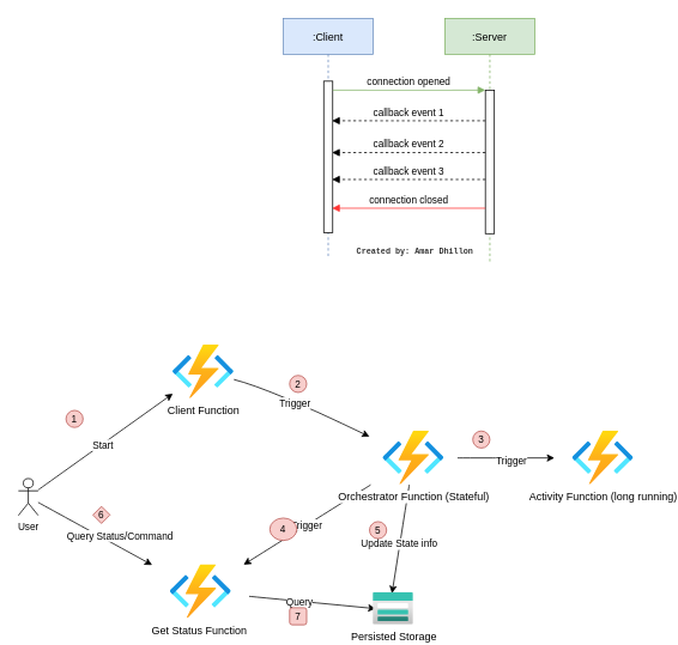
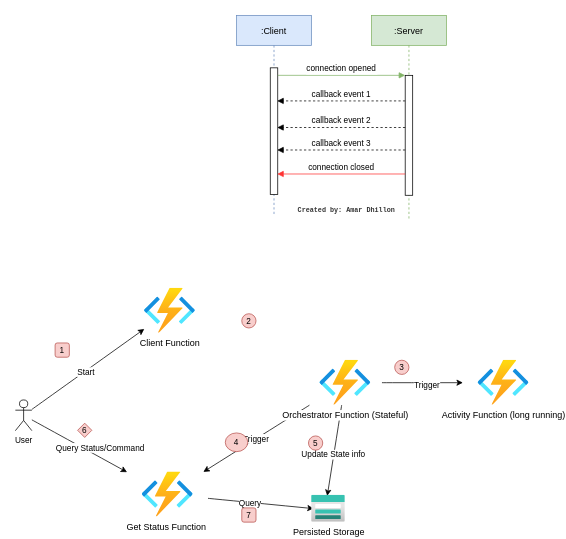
- <mxCell id="12" style="orthogonalLoop=1;jettySize=auto;html=1;curved=1;" edge="1" parent="1" source="14" target="20"><mxGeometry relative="1" as="geometry"><Array as="points"><mxPoint x="301" y="433" /></Array></mxGeometry></mxCell>
- <mxCell id="13" value="Trigger" style="edgeLabel;html=1;align=center;verticalAlign=middle;resizable=0;points=[];fontSize=11;fontFamily=Helvetica;fontColor=default;" vertex="1" connectable="0" parent="12"><mxGeometry x="-0.111" y="-2" relative="1" as="geometry"><mxPoint as="offset" /></mxGeometry></mxCell>
- <mxCell id="31" value="1" style="ellipse;whiteSpace=wrap;html=1;aspect=fixed;fontFamily=Helvetica;fontSize=11;fillColor=#f8cecc;strokeColor=#b85450;" vertex="1" parent="1"><mxGeometry x="73" y="457" width="19" height="19" as="geometry" /></mxCell>
+ <mxCell id="31" value="1" style="whiteSpace=wrap;html=1;aspect=fixed;fontFamily=Helvetica;fontSize=11;fillColor=#f8cecc;strokeColor=#b85450;rounded=1;" vertex="1" parent="1"><mxGeometry x="73" y="457" width="19" height="19" as="geometry" /></mxCell>
